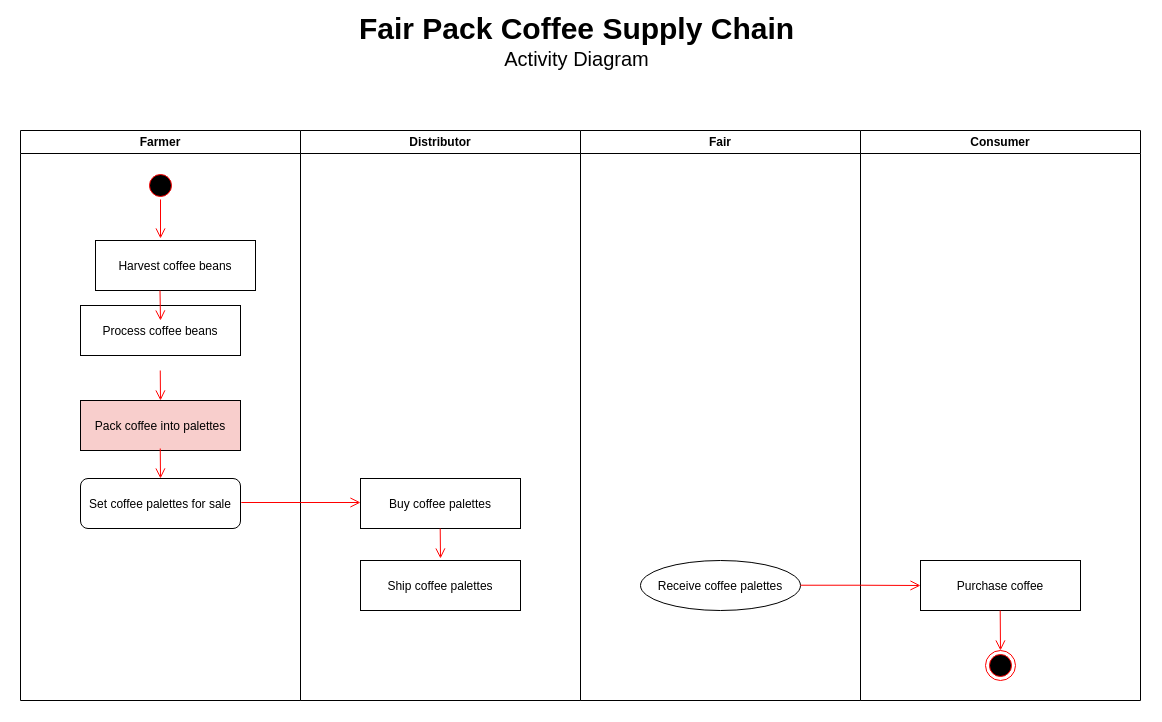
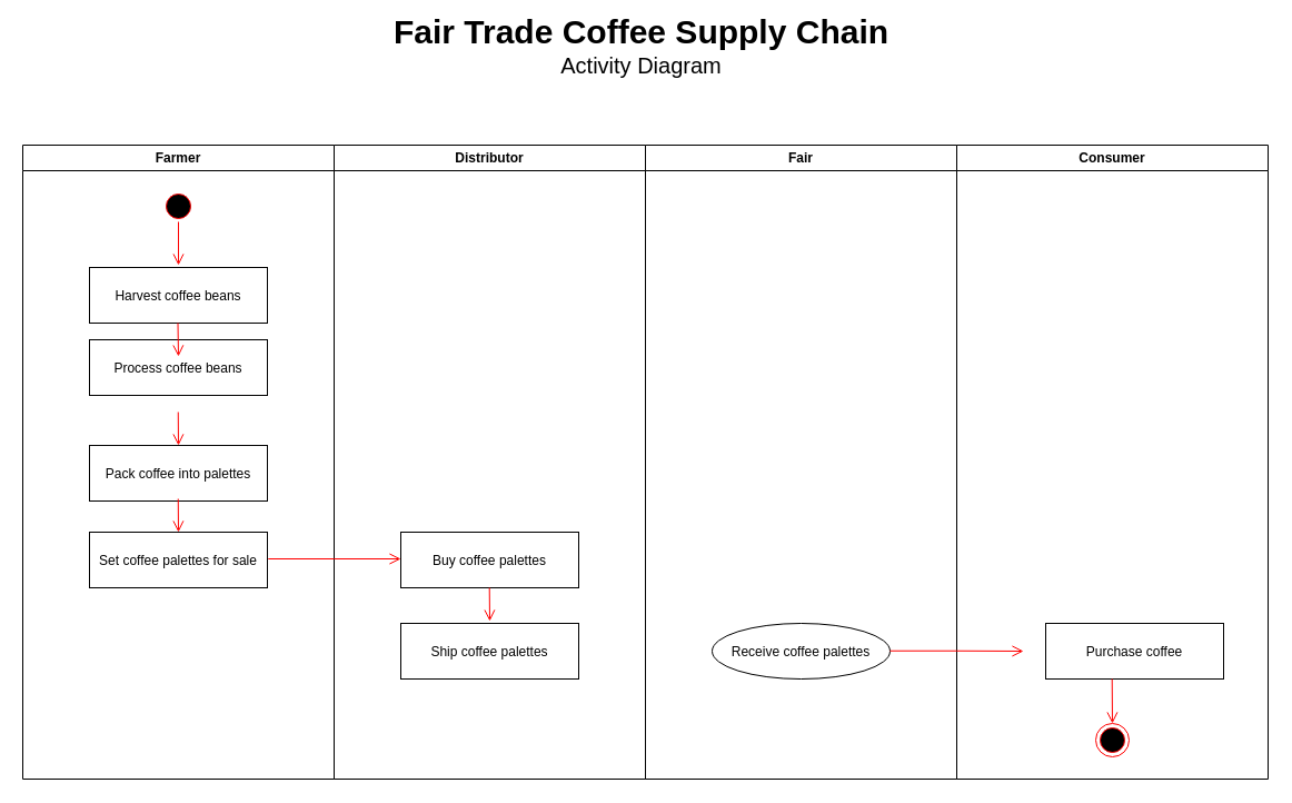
- <mxCell id="24" value="&lt;font&gt;&lt;span style=&quot;font-weight: bold ; font-size: 30px&quot;&gt;Fair Pack Coffee Supply Chain&lt;/span&gt;&lt;br&gt;&lt;font style=&quot;font-size: 20px&quot;&gt;Activity Diagram&lt;/font&gt;&lt;/font&gt;" style="text;html=1;align=center;verticalAlign=middle;resizable=0;points=[];autosize=1;strokeColor=none;fillColor=none;" vertex="1" parent="1"><mxGeometry x="346" y="20" width="460" height="40" as="geometry" /></mxCell>
+ <mxCell id="24" value="&lt;font&gt;&lt;span style=&quot;font-weight: bold ; font-size: 30px&quot;&gt;Fair Trade Coffee Supply Chain&lt;/span&gt;&lt;br&gt;&lt;font style=&quot;font-size: 20px&quot;&gt;Activity Diagram&lt;/font&gt;&lt;/font&gt;" style="text;html=1;align=center;verticalAlign=middle;resizable=0;points=[];autosize=1;strokeColor=none;fillColor=none;" vertex="1" parent="1"><mxGeometry x="346" y="20" width="460" height="40" as="geometry" /></mxCell>
- <mxCell id="5" value="Harvest coffee beans" style="" parent="2" vertex="1"><mxGeometry x="75" y="110" width="160" height="50" as="geometry" /></mxCell>
+ <mxCell id="5" value="Harvest coffee beans" style="" parent="2" vertex="1"><mxGeometry x="60" y="110" width="160" height="50" as="geometry" /></mxCell>
- <mxCell id="8" value="Pack coffee into palettes" style="fillColor=#f8cecc;" vertex="1" parent="2"><mxGeometry x="60" y="270" width="160" height="50" as="geometry" /></mxCell>
+ <mxCell id="8" value="Pack coffee into palettes" style="" vertex="1" parent="2"><mxGeometry x="60" y="270" width="160" height="50" as="geometry" /></mxCell>
- <mxCell id="10" value="Set coffee palettes for sale" style="rounded=1;" vertex="1" parent="2"><mxGeometry x="60" y="348" width="160" height="50" as="geometry" /></mxCell>
+ <mxCell id="10" value="Set coffee palettes for sale" style="" vertex="1" parent="2"><mxGeometry x="60" y="348" width="160" height="50" as="geometry" /></mxCell>
- <mxCell id="20" value="Purchase coffee" style="" vertex="1" parent="19"><mxGeometry x="60" y="430" width="160" height="50" as="geometry" /></mxCell>
+ <mxCell id="20" value="Purchase coffee" style="" vertex="1" parent="19"><mxGeometry x="80" y="430" width="160" height="50" as="geometry" /></mxCell>
